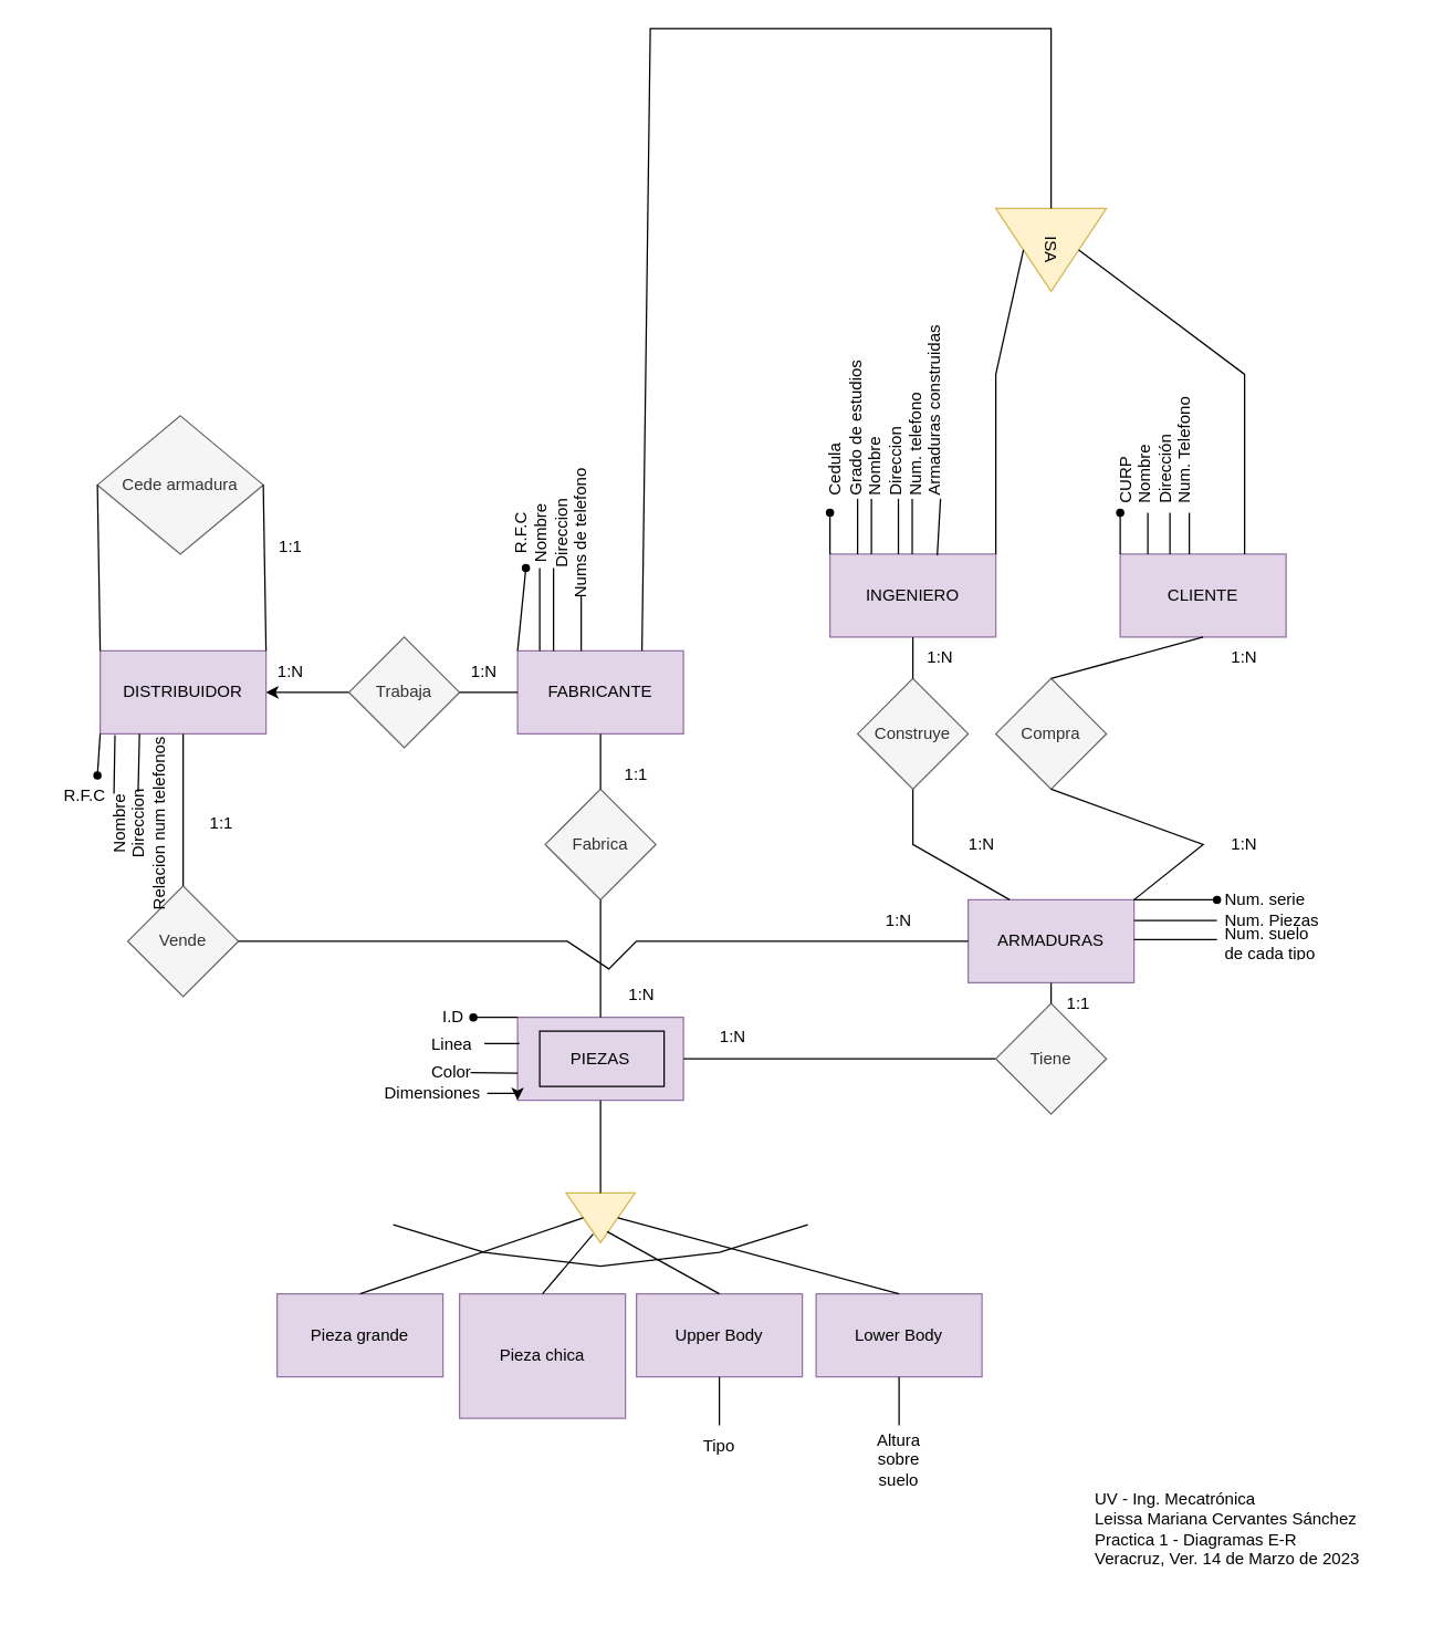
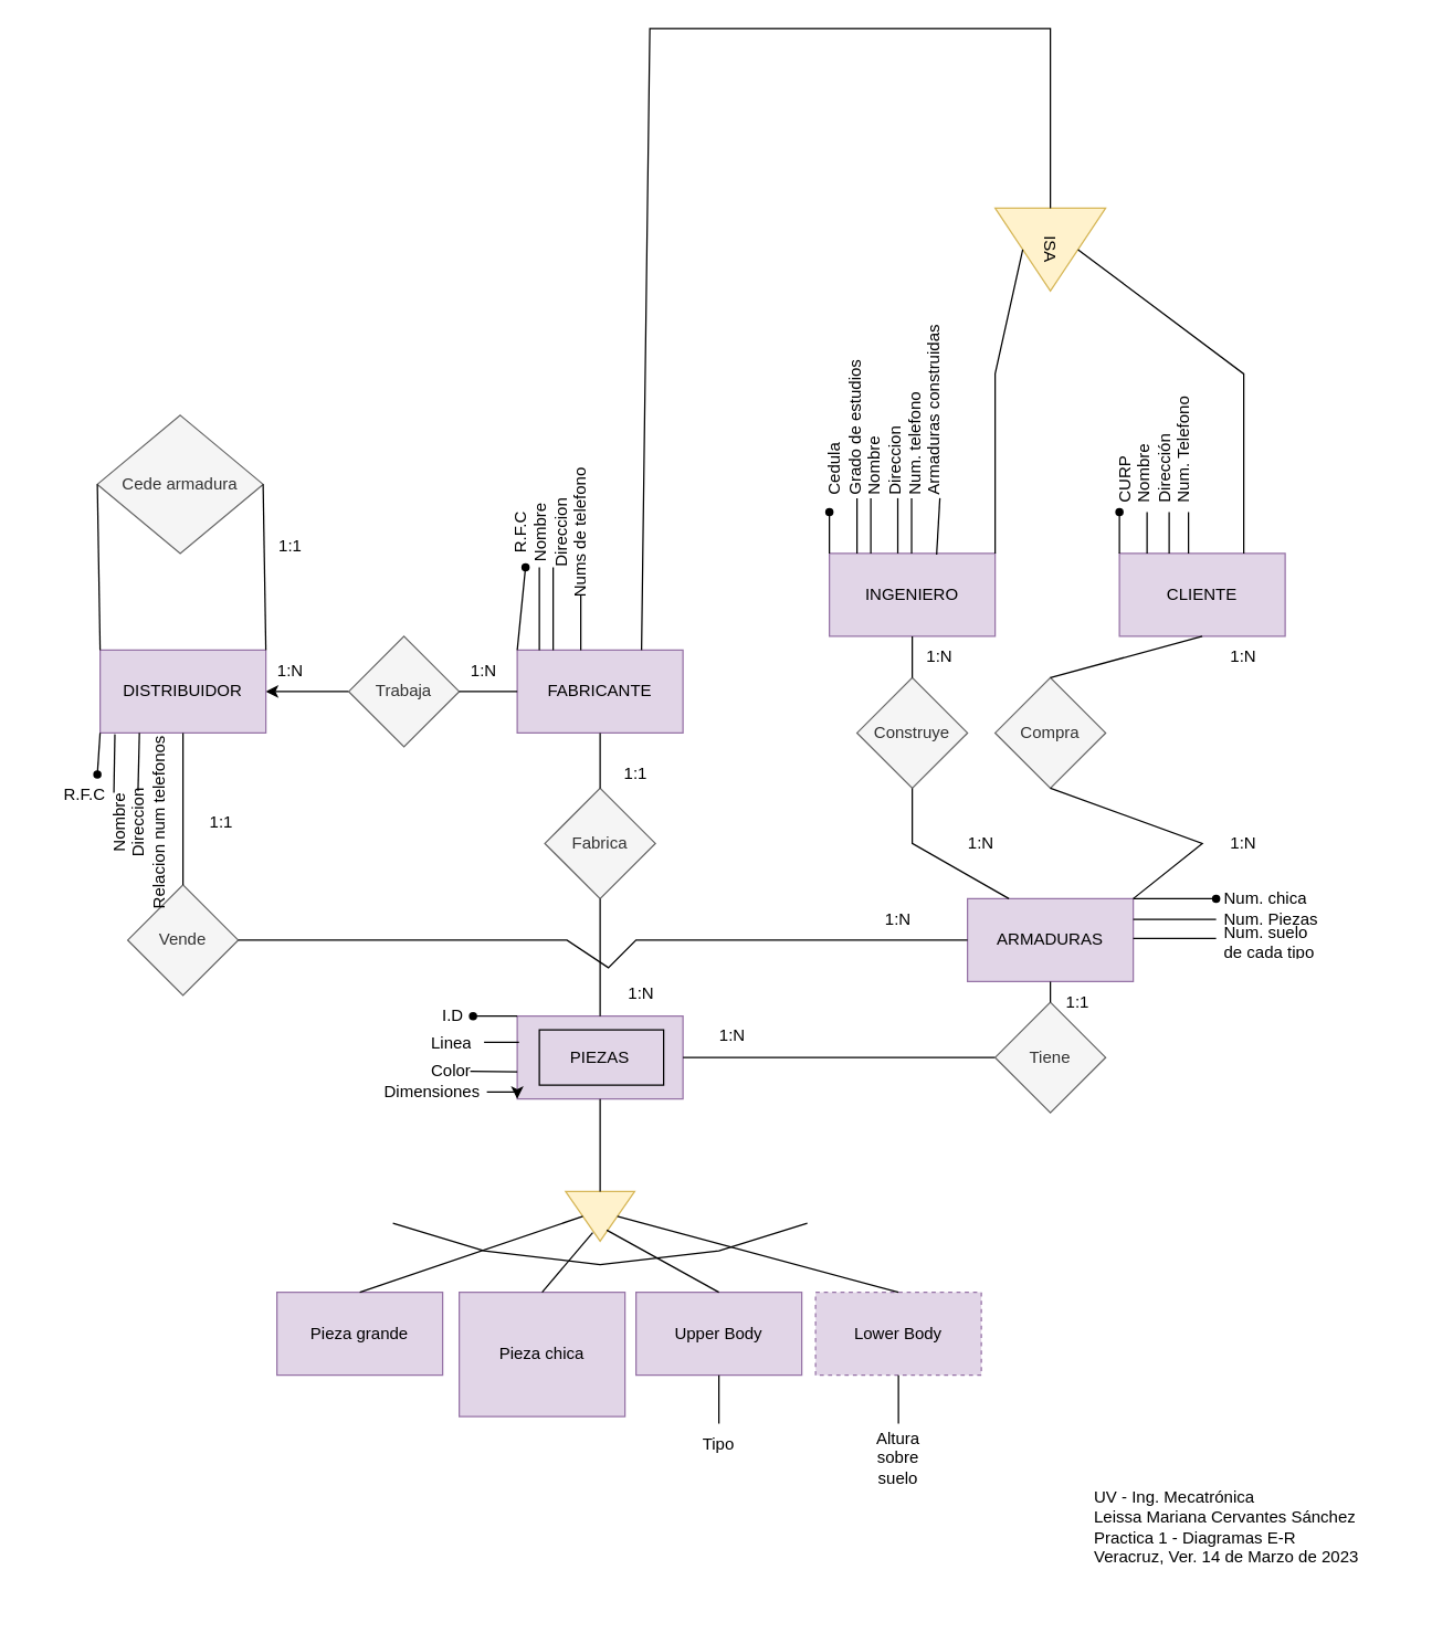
- <mxCell id="59" value="Num. serie" style="text;strokeColor=none;fillColor=none;align=left;verticalAlign=middle;spacingLeft=4;spacingRight=4;overflow=hidden;points=[[0,0.5],[1,0.5]];portConstraint=eastwest;rotatable=0;whiteSpace=wrap;html=1;" parent="1" vertex="1"><mxGeometry x="880" y="635" width="80" height="30" as="geometry" /></mxCell>
+ <mxCell id="59" value="Num. chica" style="text;strokeColor=none;fillColor=none;align=left;verticalAlign=middle;spacingLeft=4;spacingRight=4;overflow=hidden;points=[[0,0.5],[1,0.5]];portConstraint=eastwest;rotatable=0;whiteSpace=wrap;html=1;" parent="1" vertex="1"><mxGeometry x="880" y="635" width="80" height="30" as="geometry" /></mxCell>
- <mxCell id="9" value="Lower Body" style="rounded=0;whiteSpace=wrap;html=1;fillColor=#e1d5e7;strokeColor=#9673a6;" parent="1" vertex="1"><mxGeometry x="590" y="935" width="120" height="60" as="geometry" /></mxCell>
+ <mxCell id="9" value="Lower Body" style="rounded=0;whiteSpace=wrap;html=1;fillColor=#e1d5e7;strokeColor=#9673a6;dashed=1;" parent="1" vertex="1"><mxGeometry x="590" y="935" width="120" height="60" as="geometry" /></mxCell>
